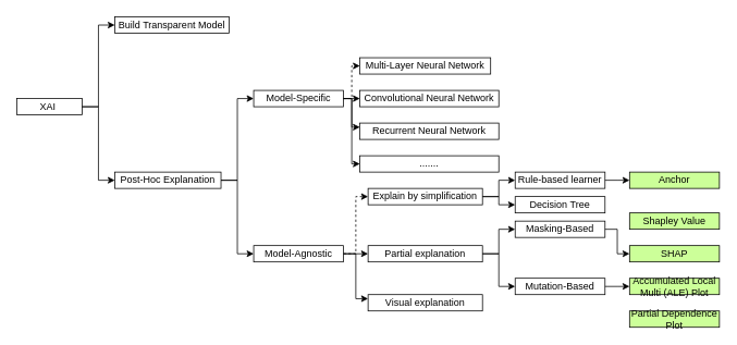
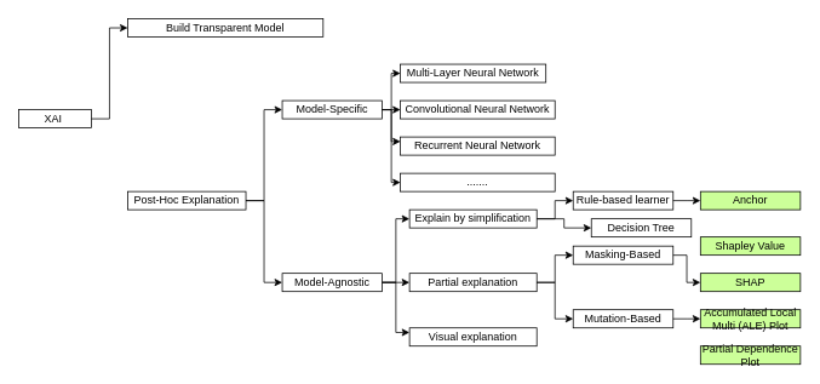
- <mxCell id="5" value="Build Transparent Model" style="rounded=0;whiteSpace=wrap;html=1;" vertex="1" parent="1"><mxGeometry x="140" y="20" width="140" height="20" as="geometry" /></mxCell>
+ <mxCell id="5" value="Build Transparent Model" style="rounded=0;whiteSpace=wrap;html=1;" vertex="1" parent="1"><mxGeometry x="140" y="20" width="215" height="20" as="geometry" /></mxCell>
- <mxCell id="25" value="" style="edgeStyle=elbowEdgeStyle;elbow=horizontal;endArrow=classic;html=1;rounded=0;entryX=0;entryY=0.5;entryDx=0;entryDy=0;exitX=1;exitY=0.5;exitDx=0;exitDy=0;dashed=1;" edge="1" parent="1" source="4" target="22"><mxGeometry width="50" height="50" relative="1" as="geometry"><mxPoint x="380" y="120" as="sourcePoint" /><mxPoint x="430" y="70" as="targetPoint" /></mxGeometry></mxCell>
+ <mxCell id="25" value="" style="edgeStyle=elbowEdgeStyle;elbow=horizontal;endArrow=classic;html=1;rounded=0;entryX=0;entryY=0.5;entryDx=0;entryDy=0;exitX=1;exitY=0.5;exitDx=0;exitDy=0;" edge="1" parent="1" source="4" target="22"><mxGeometry width="50" height="50" relative="1" as="geometry"><mxPoint x="380" y="120" as="sourcePoint" /><mxPoint x="430" y="70" as="targetPoint" /></mxGeometry></mxCell>
- <mxCell id="7" value="" style="edgeStyle=elbowEdgeStyle;elbow=horizontal;endArrow=classic;html=1;rounded=0;entryX=0;entryY=0.5;entryDx=0;entryDy=0;exitX=1;exitY=0.5;exitDx=0;exitDy=0;" edge="1" parent="1" source="2" target="3"><mxGeometry width="50" height="50" relative="1" as="geometry"><mxPoint x="80" y="270" as="sourcePoint" /><mxPoint x="130" y="220" as="targetPoint" /></mxGeometry></mxCell>
- <mxCell id="35" value="Decision Tree" style="rounded=0;whiteSpace=wrap;html=1;" vertex="1" parent="1"><mxGeometry x="630" y="240" width="110" height="20" as="geometry" /></mxCell>
+ <mxCell id="35" value="Decision Tree" style="rounded=0;whiteSpace=wrap;html=1;" vertex="1" parent="1"><mxGeometry x="650" y="240" width="110" height="20" as="geometry" /></mxCell>
- <mxCell id="20" value="" style="edgeStyle=elbowEdgeStyle;elbow=horizontal;endArrow=classic;html=1;rounded=0;entryX=0;entryY=0.5;entryDx=0;entryDy=0;exitX=1;exitY=0.5;exitDx=0;exitDy=0;dashed=1;" edge="1" parent="1" source="8" target="12"><mxGeometry width="50" height="50" relative="1" as="geometry"><mxPoint x="390" y="290" as="sourcePoint" /><mxPoint x="440" y="240" as="targetPoint" /></mxGeometry></mxCell>
+ <mxCell id="20" value="" style="edgeStyle=elbowEdgeStyle;elbow=horizontal;endArrow=classic;html=1;rounded=0;entryX=0;entryY=0.5;entryDx=0;entryDy=0;exitX=1;exitY=0.5;exitDx=0;exitDy=0;" edge="1" parent="1" source="8" target="12"><mxGeometry width="50" height="50" relative="1" as="geometry"><mxPoint x="390" y="290" as="sourcePoint" /><mxPoint x="440" y="240" as="targetPoint" /></mxGeometry></mxCell>
